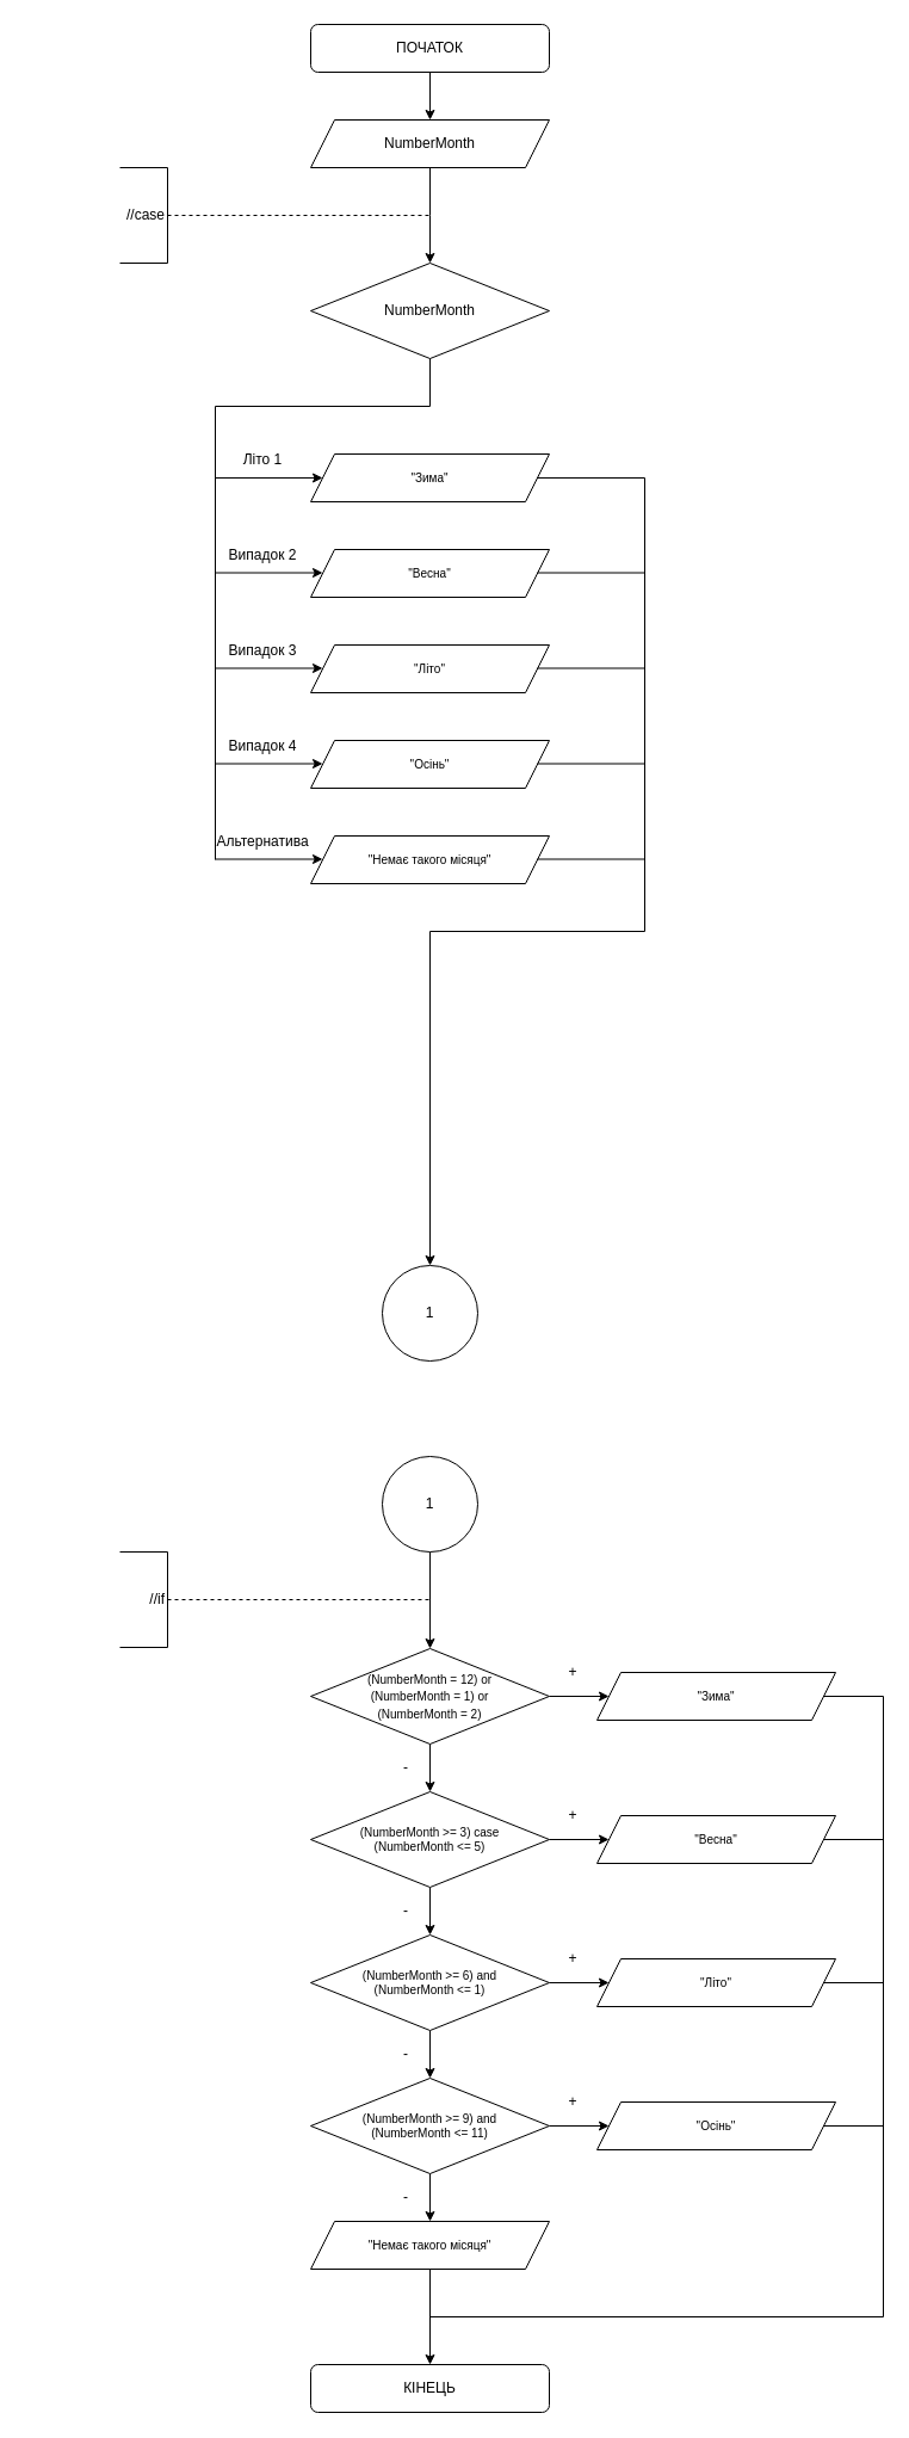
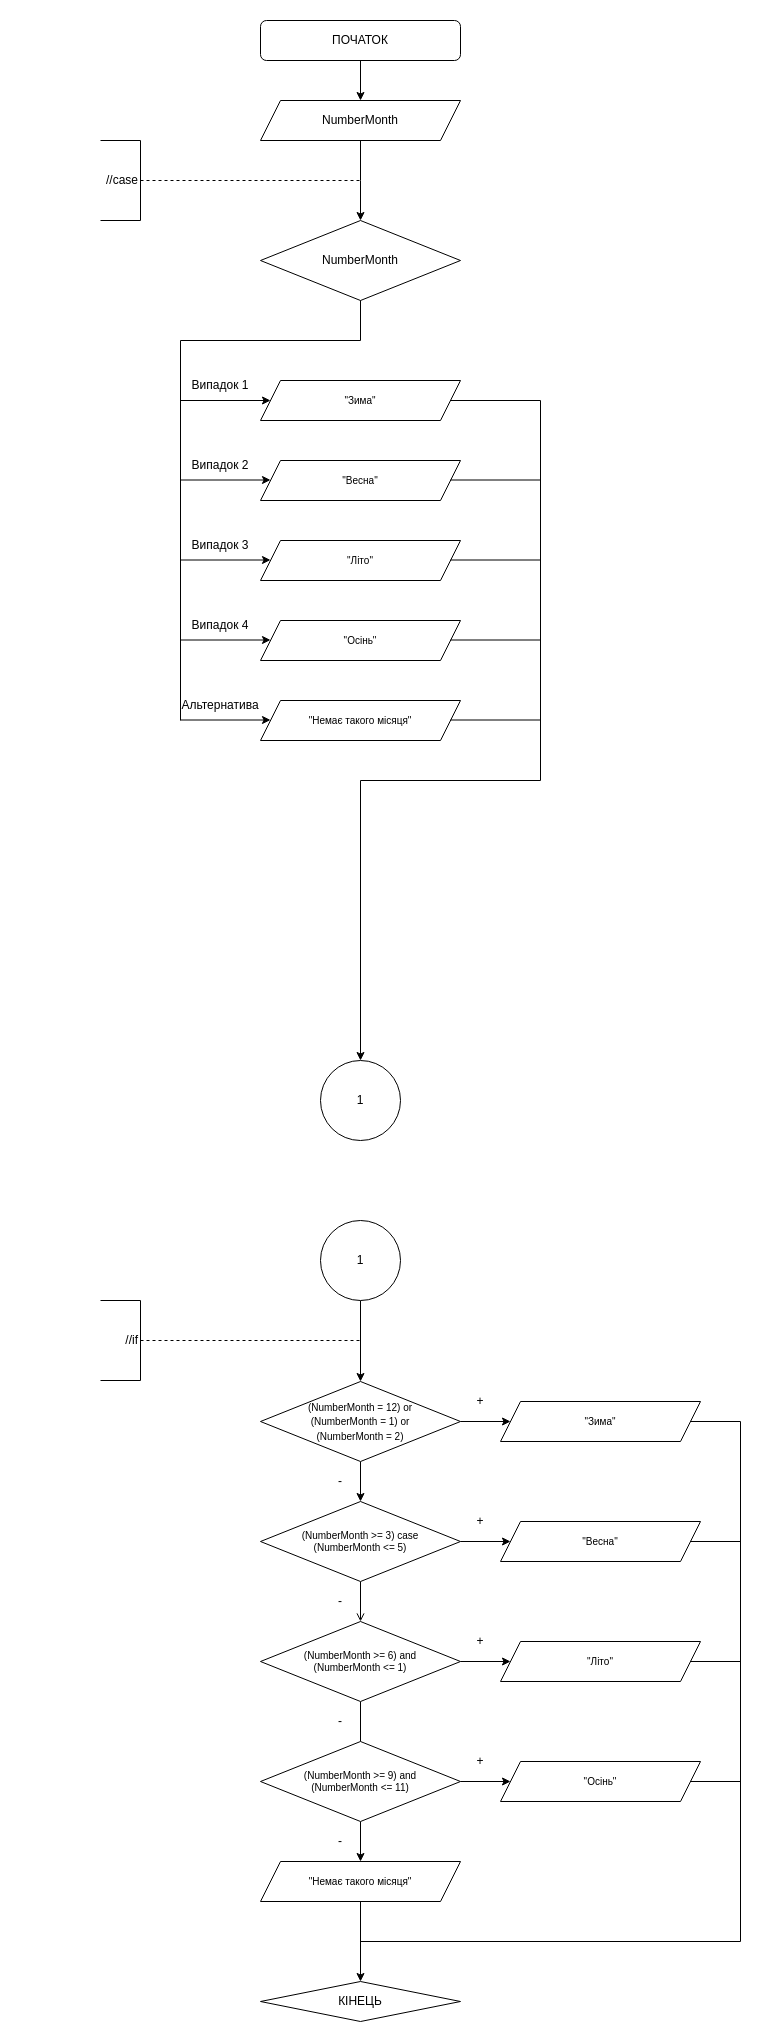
- <mxCell id="74" value="Літо 1" style="text;html=1;strokeColor=none;fillColor=none;align=center;verticalAlign=middle;whiteSpace=wrap;rounded=0;" vertex="1" parent="1"><mxGeometry x="180" y="370" width="80" height="30" as="geometry" /></mxCell>
+ <mxCell id="74" value="Випадок 1" style="text;html=1;strokeColor=none;fillColor=none;align=center;verticalAlign=middle;whiteSpace=wrap;rounded=0;" vertex="1" parent="1"><mxGeometry x="180" y="370" width="80" height="30" as="geometry" /></mxCell>
- <mxCell id="11" value="" style="edgeStyle=orthogonalEdgeStyle;rounded=0;orthogonalLoop=1;jettySize=auto;html=1;fontSize=10;" parent="1" source="13" target="16" edge="1"><mxGeometry relative="1" as="geometry" /></mxCell>
+ <mxCell id="11" value="" style="edgeStyle=orthogonalEdgeStyle;rounded=0;orthogonalLoop=1;jettySize=auto;html=1;fontSize=10;endArrow=open;" parent="1" source="13" target="16" edge="1"><mxGeometry relative="1" as="geometry" /></mxCell>
- <mxCell id="14" value="" style="edgeStyle=orthogonalEdgeStyle;rounded=0;orthogonalLoop=1;jettySize=auto;html=1;fontSize=10;" parent="1" source="16" target="19" edge="1"><mxGeometry relative="1" as="geometry" /></mxCell>
+ <mxCell id="14" value="" style="edgeStyle=orthogonalEdgeStyle;rounded=0;orthogonalLoop=1;jettySize=auto;html=1;fontSize=10;endArrow=none;" parent="1" source="16" target="19" edge="1"><mxGeometry relative="1" as="geometry" /></mxCell>
- <mxCell id="4" value="КІНЕЦЬ" style="rounded=1;whiteSpace=wrap;html=1;" parent="1" vertex="1"><mxGeometry x="260" y="1981" width="200" height="40" as="geometry" /></mxCell>
+ <mxCell id="4" value="КІНЕЦЬ" style="rhombus;whiteSpace=wrap;html=1;" parent="1" vertex="1"><mxGeometry x="260" y="1981" width="200" height="40" as="geometry" /></mxCell>
